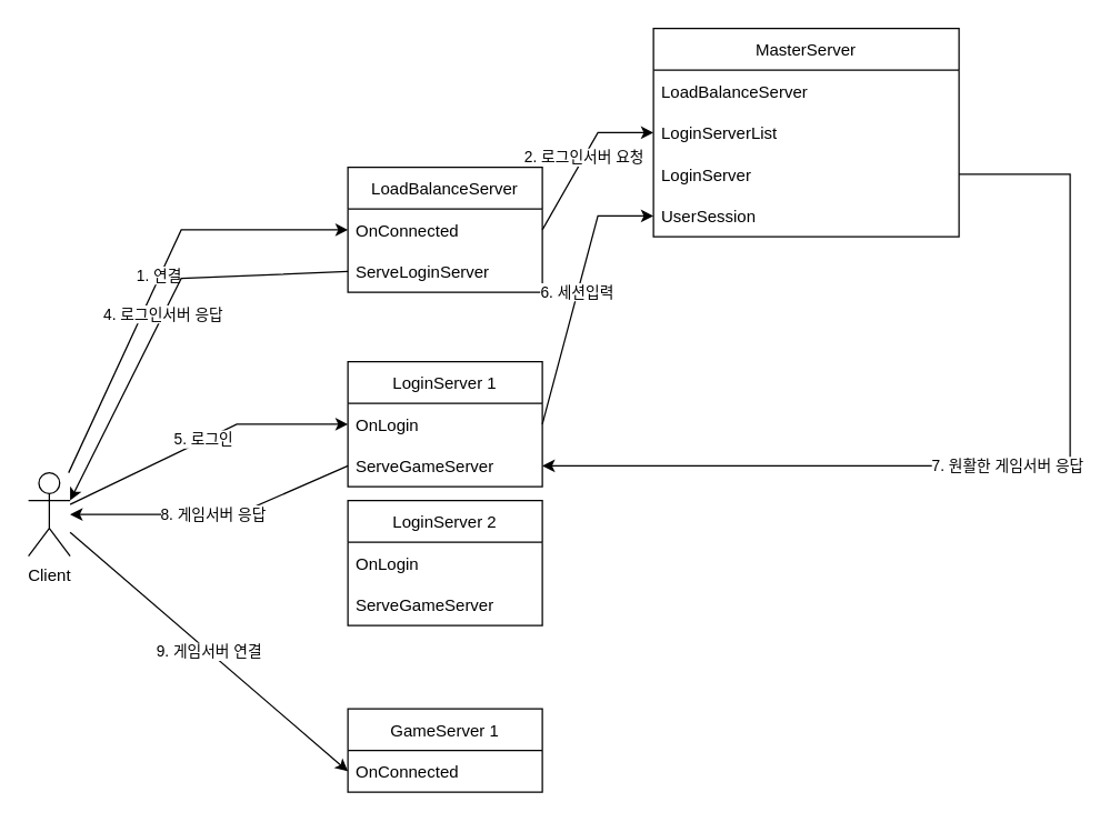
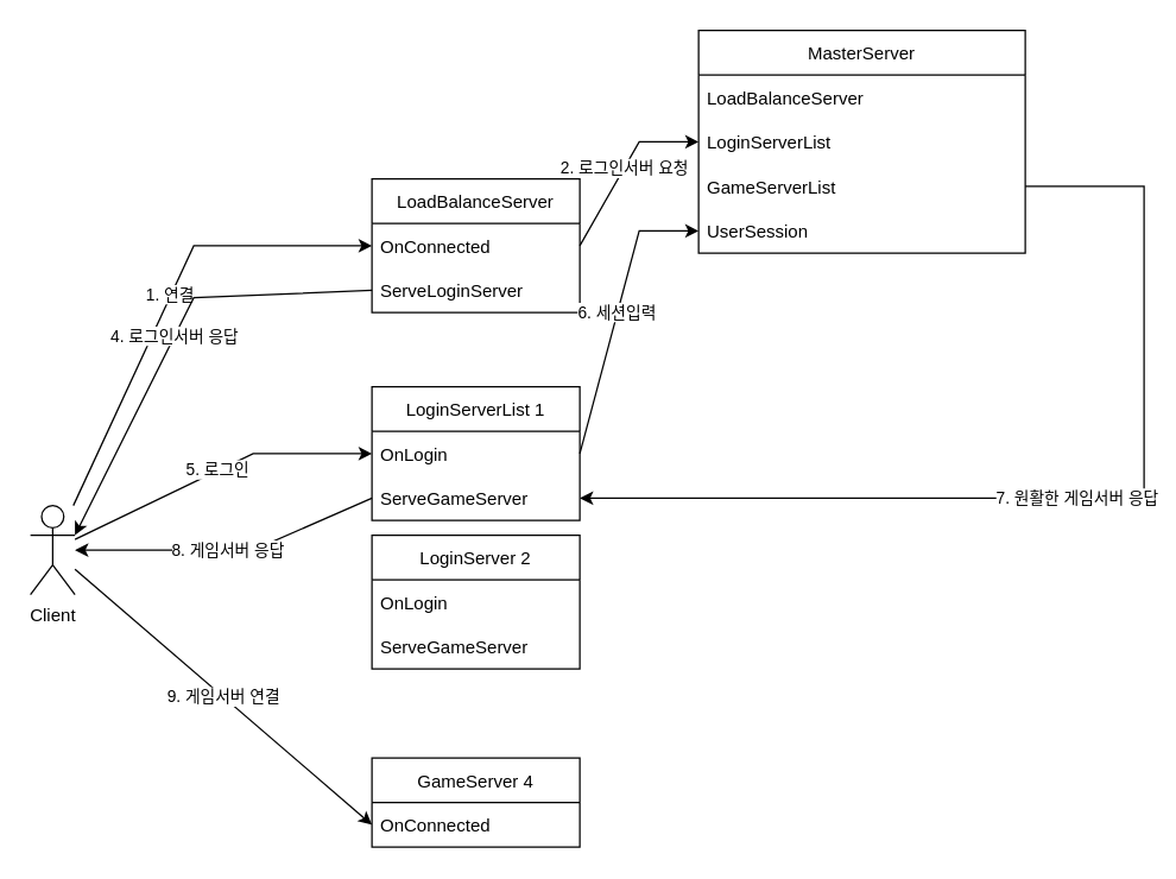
- <mxCell id="5" value="LoginServer" style="text;strokeColor=none;fillColor=none;align=left;verticalAlign=middle;spacingLeft=4;spacingRight=4;overflow=hidden;points=[[0,0.5],[1,0.5]];portConstraint=eastwest;rotatable=0;" vertex="1" parent="2"><mxGeometry y="90" width="220" height="30" as="geometry" /></mxCell>
+ <mxCell id="5" value="GameServerList" style="text;strokeColor=none;fillColor=none;align=left;verticalAlign=middle;spacingLeft=4;spacingRight=4;overflow=hidden;points=[[0,0.5],[1,0.5]];portConstraint=eastwest;rotatable=0;" vertex="1" parent="2"><mxGeometry y="90" width="220" height="30" as="geometry" /></mxCell>
- <mxCell id="11" value="LoginServer 1" style="swimlane;fontStyle=0;childLayout=stackLayout;horizontal=1;startSize=30;horizontalStack=0;resizeParent=1;resizeParentMax=0;resizeLast=0;collapsible=1;marginBottom=0;" vertex="1" parent="1"><mxGeometry x="250" y="260" width="140" height="90" as="geometry" /></mxCell>
+ <mxCell id="11" value="LoginServerList 1" style="swimlane;fontStyle=0;childLayout=stackLayout;horizontal=1;startSize=30;horizontalStack=0;resizeParent=1;resizeParentMax=0;resizeLast=0;collapsible=1;marginBottom=0;" vertex="1" parent="1"><mxGeometry x="250" y="260" width="140" height="90" as="geometry" /></mxCell>
- <mxCell id="19" value="GameServer 1" style="swimlane;fontStyle=0;childLayout=stackLayout;horizontal=1;startSize=30;horizontalStack=0;resizeParent=1;resizeParentMax=0;resizeLast=0;collapsible=1;marginBottom=0;" vertex="1" parent="1"><mxGeometry x="250" y="510" width="140" height="60" as="geometry" /></mxCell>
+ <mxCell id="19" value="GameServer 4" style="swimlane;fontStyle=0;childLayout=stackLayout;horizontal=1;startSize=30;horizontalStack=0;resizeParent=1;resizeParentMax=0;resizeLast=0;collapsible=1;marginBottom=0;" vertex="1" parent="1"><mxGeometry x="250" y="510" width="140" height="60" as="geometry" /></mxCell>
